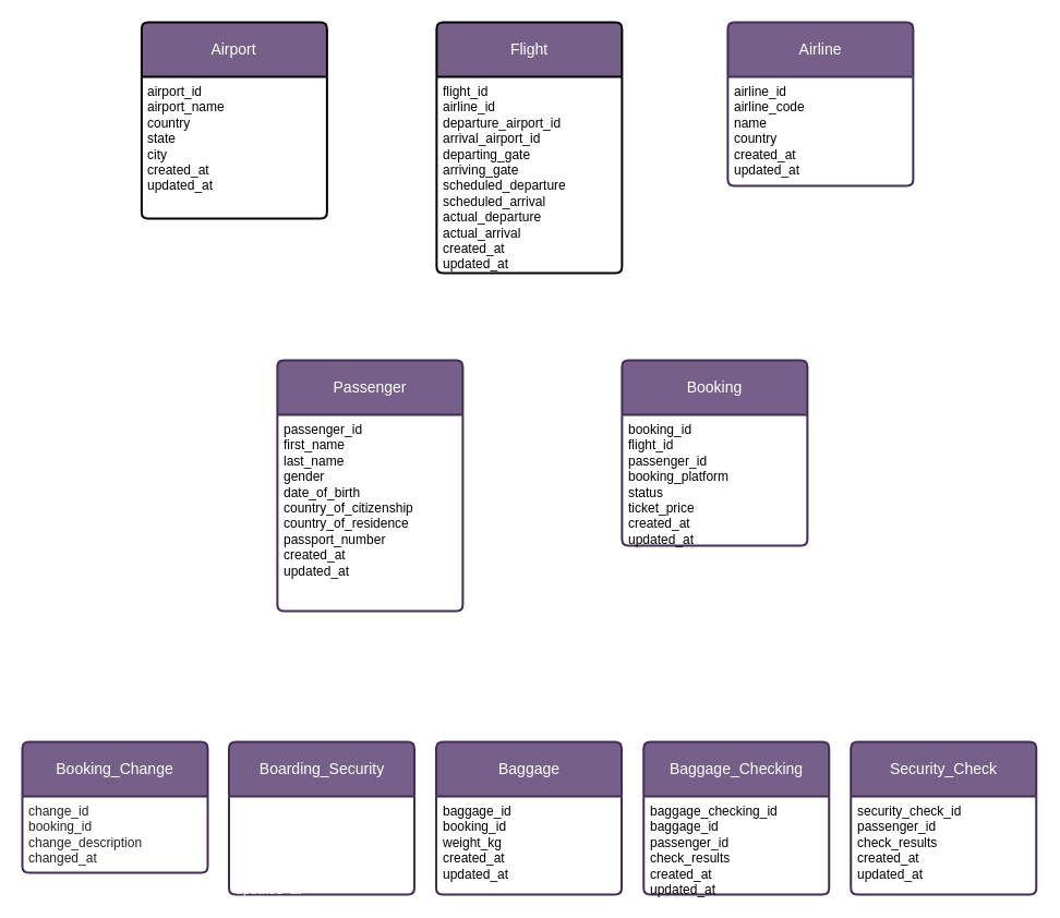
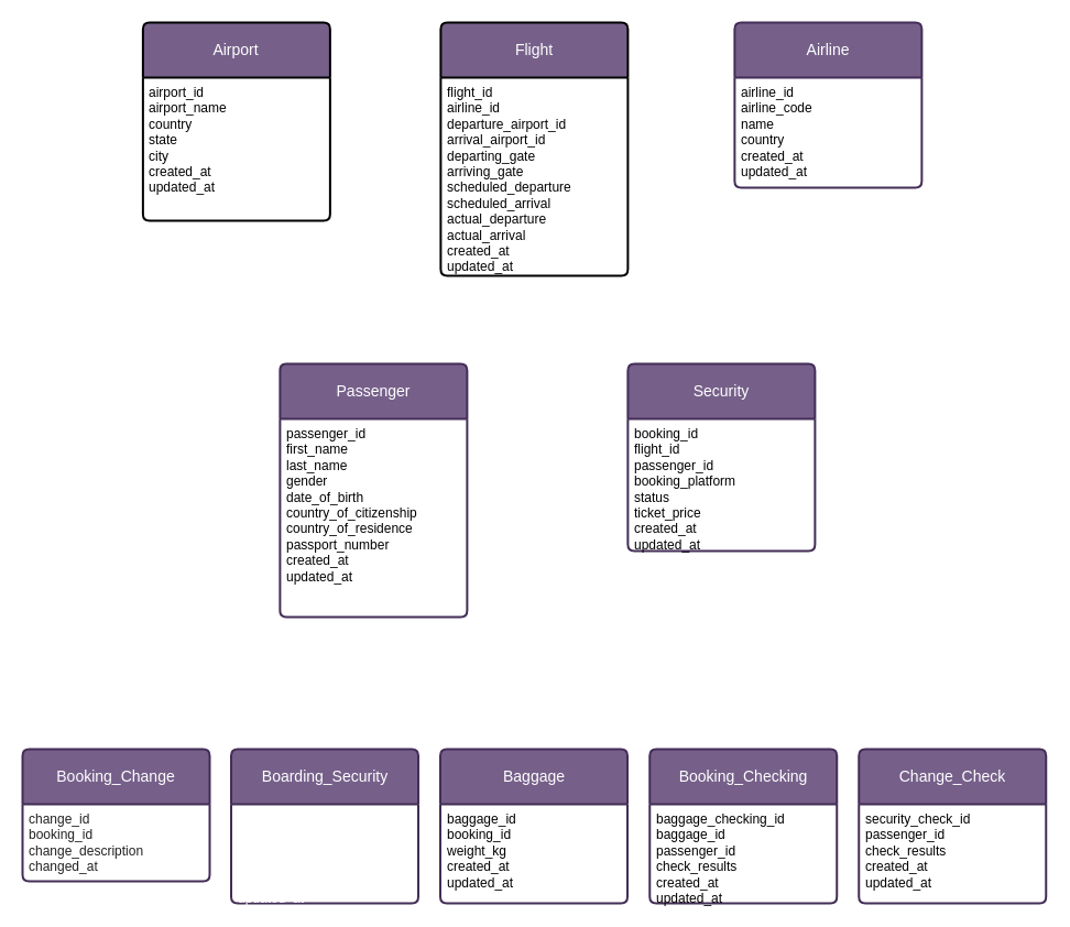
- <mxCell id="10" value="Booking" style="swimlane;childLayout=stackLayout;horizontal=1;startSize=50;horizontalStack=0;rounded=1;fontSize=14;fontStyle=0;strokeWidth=2;resizeParent=0;resizeLast=1;shadow=0;dashed=0;align=center;arcSize=4;whiteSpace=wrap;html=1;strokeColor=light-dark(#432D57,#000000);fillColor=#76608a;fontColor=#ffffff;" vertex="1" parent="1"><mxGeometry x="569.88" y="330" width="170" height="170" as="geometry" /></mxCell>
+ <mxCell id="10" value="Security" style="swimlane;childLayout=stackLayout;horizontal=1;startSize=50;horizontalStack=0;rounded=1;fontSize=14;fontStyle=0;strokeWidth=2;resizeParent=0;resizeLast=1;shadow=0;dashed=0;align=center;arcSize=4;whiteSpace=wrap;html=1;strokeColor=light-dark(#432D57,#000000);fillColor=#76608a;fontColor=#ffffff;" vertex="1" parent="1"><mxGeometry x="569.88" y="330" width="170" height="170" as="geometry" /></mxCell>
- <mxCell id="18" value="Baggage_Checking" style="swimlane;childLayout=stackLayout;horizontal=1;startSize=50;horizontalStack=0;rounded=1;fontSize=14;fontStyle=0;strokeWidth=2;resizeParent=0;resizeLast=1;shadow=0;dashed=0;align=center;arcSize=4;whiteSpace=wrap;html=1;strokeColor=light-dark(#432D57,#000000);fillColor=#76608a;fontColor=#ffffff;" vertex="1" parent="1"><mxGeometry x="589.75" y="680" width="170" height="140" as="geometry" /></mxCell>
+ <mxCell id="18" value="Booking_Checking" style="swimlane;childLayout=stackLayout;horizontal=1;startSize=50;horizontalStack=0;rounded=1;fontSize=14;fontStyle=0;strokeWidth=2;resizeParent=0;resizeLast=1;shadow=0;dashed=0;align=center;arcSize=4;whiteSpace=wrap;html=1;strokeColor=light-dark(#432D57,#000000);fillColor=#76608a;fontColor=#ffffff;" vertex="1" parent="1"><mxGeometry x="589.75" y="680" width="170" height="140" as="geometry" /></mxCell>
- <mxCell id="20" value="Security_Check" style="swimlane;childLayout=stackLayout;horizontal=1;startSize=50;horizontalStack=0;rounded=1;fontSize=14;fontStyle=0;strokeWidth=2;resizeParent=0;resizeLast=1;shadow=0;dashed=0;align=center;arcSize=4;whiteSpace=wrap;html=1;strokeColor=light-dark(#432D57,#000000);fillColor=#76608a;fontColor=#ffffff;" vertex="1" parent="1"><mxGeometry x="779.75" y="680" width="170" height="140" as="geometry" /></mxCell>
+ <mxCell id="20" value="Change_Check" style="swimlane;childLayout=stackLayout;horizontal=1;startSize=50;horizontalStack=0;rounded=1;fontSize=14;fontStyle=0;strokeWidth=2;resizeParent=0;resizeLast=1;shadow=0;dashed=0;align=center;arcSize=4;whiteSpace=wrap;html=1;strokeColor=light-dark(#432D57,#000000);fillColor=#76608a;fontColor=#ffffff;" vertex="1" parent="1"><mxGeometry x="779.75" y="680" width="170" height="140" as="geometry" /></mxCell>
